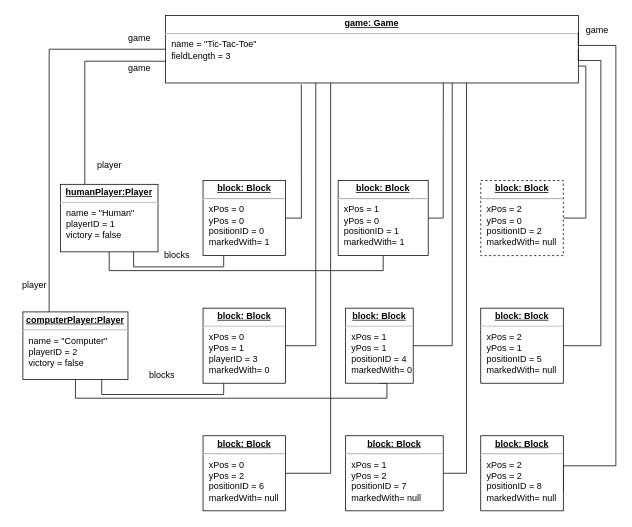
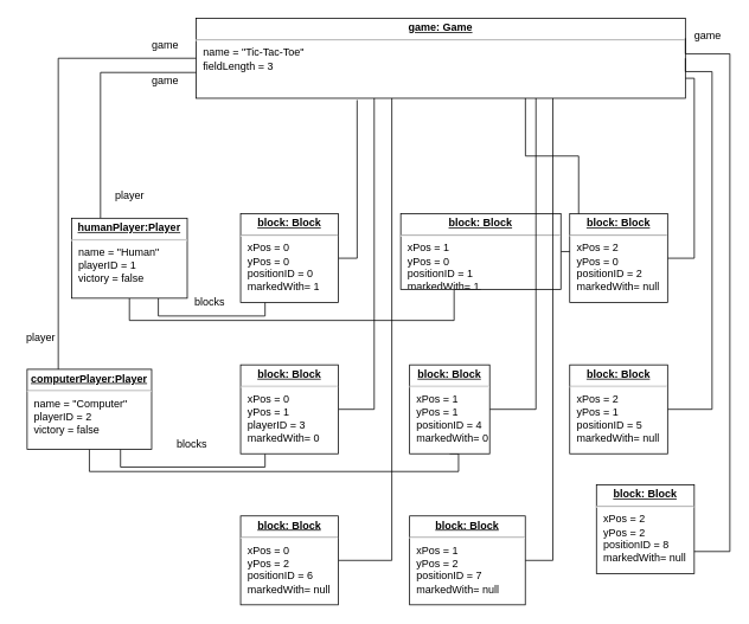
- <mxCell id="17" value="&lt;p style=&quot;margin: 0px ; margin-top: 4px ; text-align: center ; text-decoration: underline&quot;&gt;&lt;b&gt;block: Block&lt;/b&gt;&lt;/p&gt;&lt;hr&gt;&lt;p style=&quot;margin: 0px ; margin-left: 8px&quot;&gt;xPos = 1&lt;/p&gt;&lt;p style=&quot;margin: 0px ; margin-left: 8px&quot;&gt;yPos = 0&lt;/p&gt;&lt;p style=&quot;margin: 0px ; margin-left: 8px&quot;&gt;positionID = 1&lt;br&gt;markedWith= 1&lt;br&gt;&lt;/p&gt;" style="verticalAlign=top;align=left;overflow=fill;fontSize=12;fontFamily=Helvetica;html=1;" vertex="1" parent="1"><mxGeometry x="450" y="240" width="120" height="100" as="geometry" /></mxCell>
+ <mxCell id="17" value="&lt;p style=&quot;margin: 0px ; margin-top: 4px ; text-align: center ; text-decoration: underline&quot;&gt;&lt;b&gt;block: Block&lt;/b&gt;&lt;/p&gt;&lt;hr&gt;&lt;p style=&quot;margin: 0px ; margin-left: 8px&quot;&gt;xPos = 1&lt;/p&gt;&lt;p style=&quot;margin: 0px ; margin-left: 8px&quot;&gt;yPos = 0&lt;/p&gt;&lt;p style=&quot;margin: 0px ; margin-left: 8px&quot;&gt;positionID = 1&lt;br&gt;markedWith= 1&lt;br&gt;&lt;/p&gt;" style="verticalAlign=top;align=left;overflow=fill;fontSize=12;fontFamily=Helvetica;html=1;" vertex="1" parent="1"><mxGeometry x="450" y="240" width="180" height="85" as="geometry" /></mxCell>
- <mxCell id="19" value="&lt;p style=&quot;margin: 0px ; margin-top: 4px ; text-align: center ; text-decoration: underline&quot;&gt;&lt;b&gt;block: Block&lt;/b&gt;&lt;/p&gt;&lt;hr&gt;&lt;p style=&quot;margin: 0px ; margin-left: 8px&quot;&gt;xPos = 2&lt;/p&gt;&lt;p style=&quot;margin: 0px ; margin-left: 8px&quot;&gt;yPos = 0&lt;/p&gt;&lt;p style=&quot;margin: 0px ; margin-left: 8px&quot;&gt;positionID = 2&lt;br&gt;markedWith= null&lt;br&gt;&lt;/p&gt;" style="verticalAlign=top;align=left;overflow=fill;fontSize=12;fontFamily=Helvetica;html=1;dashed=1;" vertex="1" parent="1"><mxGeometry x="640" y="240" width="110" height="100" as="geometry" /></mxCell>
+ <mxCell id="19" value="&lt;p style=&quot;margin: 0px ; margin-top: 4px ; text-align: center ; text-decoration: underline&quot;&gt;&lt;b&gt;block: Block&lt;/b&gt;&lt;/p&gt;&lt;hr&gt;&lt;p style=&quot;margin: 0px ; margin-left: 8px&quot;&gt;xPos = 2&lt;/p&gt;&lt;p style=&quot;margin: 0px ; margin-left: 8px&quot;&gt;yPos = 0&lt;/p&gt;&lt;p style=&quot;margin: 0px ; margin-left: 8px&quot;&gt;positionID = 2&lt;br&gt;markedWith= null&lt;br&gt;&lt;/p&gt;" style="verticalAlign=top;align=left;overflow=fill;fontSize=12;fontFamily=Helvetica;html=1;" vertex="1" parent="1"><mxGeometry x="640" y="240" width="110" height="100" as="geometry" /></mxCell>
- <mxCell id="33" value="&lt;p style=&quot;margin: 0px ; margin-top: 4px ; text-align: center ; text-decoration: underline&quot;&gt;&lt;b&gt;block: Block&lt;/b&gt;&lt;/p&gt;&lt;hr&gt;&lt;p style=&quot;margin: 0px ; margin-left: 8px&quot;&gt;xPos = 2&lt;/p&gt;&lt;p style=&quot;margin: 0px ; margin-left: 8px&quot;&gt;yPos = 2&lt;/p&gt;&lt;p style=&quot;margin: 0px ; margin-left: 8px&quot;&gt;positionID = 8&lt;br&gt;markedWith= null&lt;br&gt;&lt;/p&gt;" style="verticalAlign=top;align=left;overflow=fill;fontSize=12;fontFamily=Helvetica;html=1;" vertex="1" parent="1"><mxGeometry x="640" y="580" width="110" height="100" as="geometry" /></mxCell>
+ <mxCell id="33" value="&lt;p style=&quot;margin: 0px ; margin-top: 4px ; text-align: center ; text-decoration: underline&quot;&gt;&lt;b&gt;block: Block&lt;/b&gt;&lt;/p&gt;&lt;hr&gt;&lt;p style=&quot;margin: 0px ; margin-left: 8px&quot;&gt;xPos = 2&lt;/p&gt;&lt;p style=&quot;margin: 0px ; margin-left: 8px&quot;&gt;yPos = 2&lt;/p&gt;&lt;p style=&quot;margin: 0px ; margin-left: 8px&quot;&gt;positionID = 8&lt;br&gt;markedWith= null&lt;br&gt;&lt;/p&gt;" style="verticalAlign=top;align=left;overflow=fill;fontSize=12;fontFamily=Helvetica;html=1;" vertex="1" parent="1"><mxGeometry x="670" y="545" width="110" height="100" as="geometry" /></mxCell>
